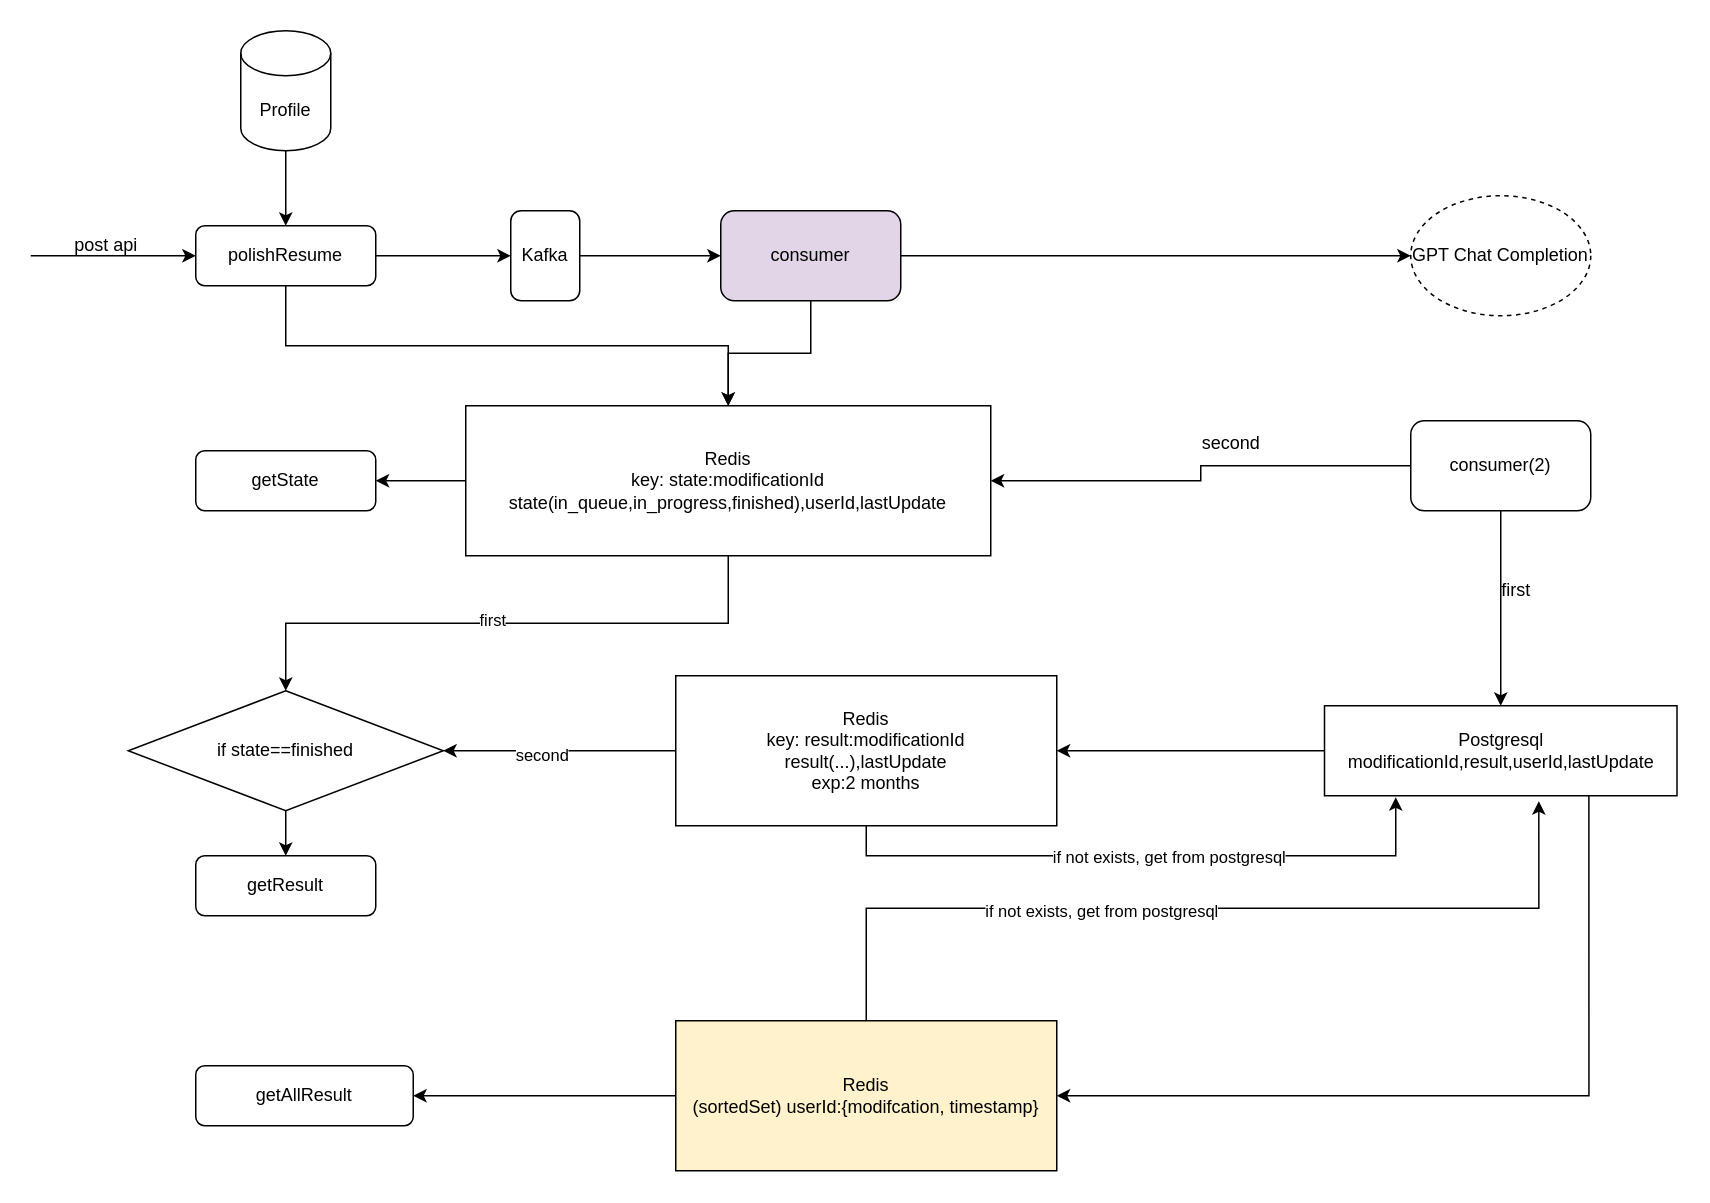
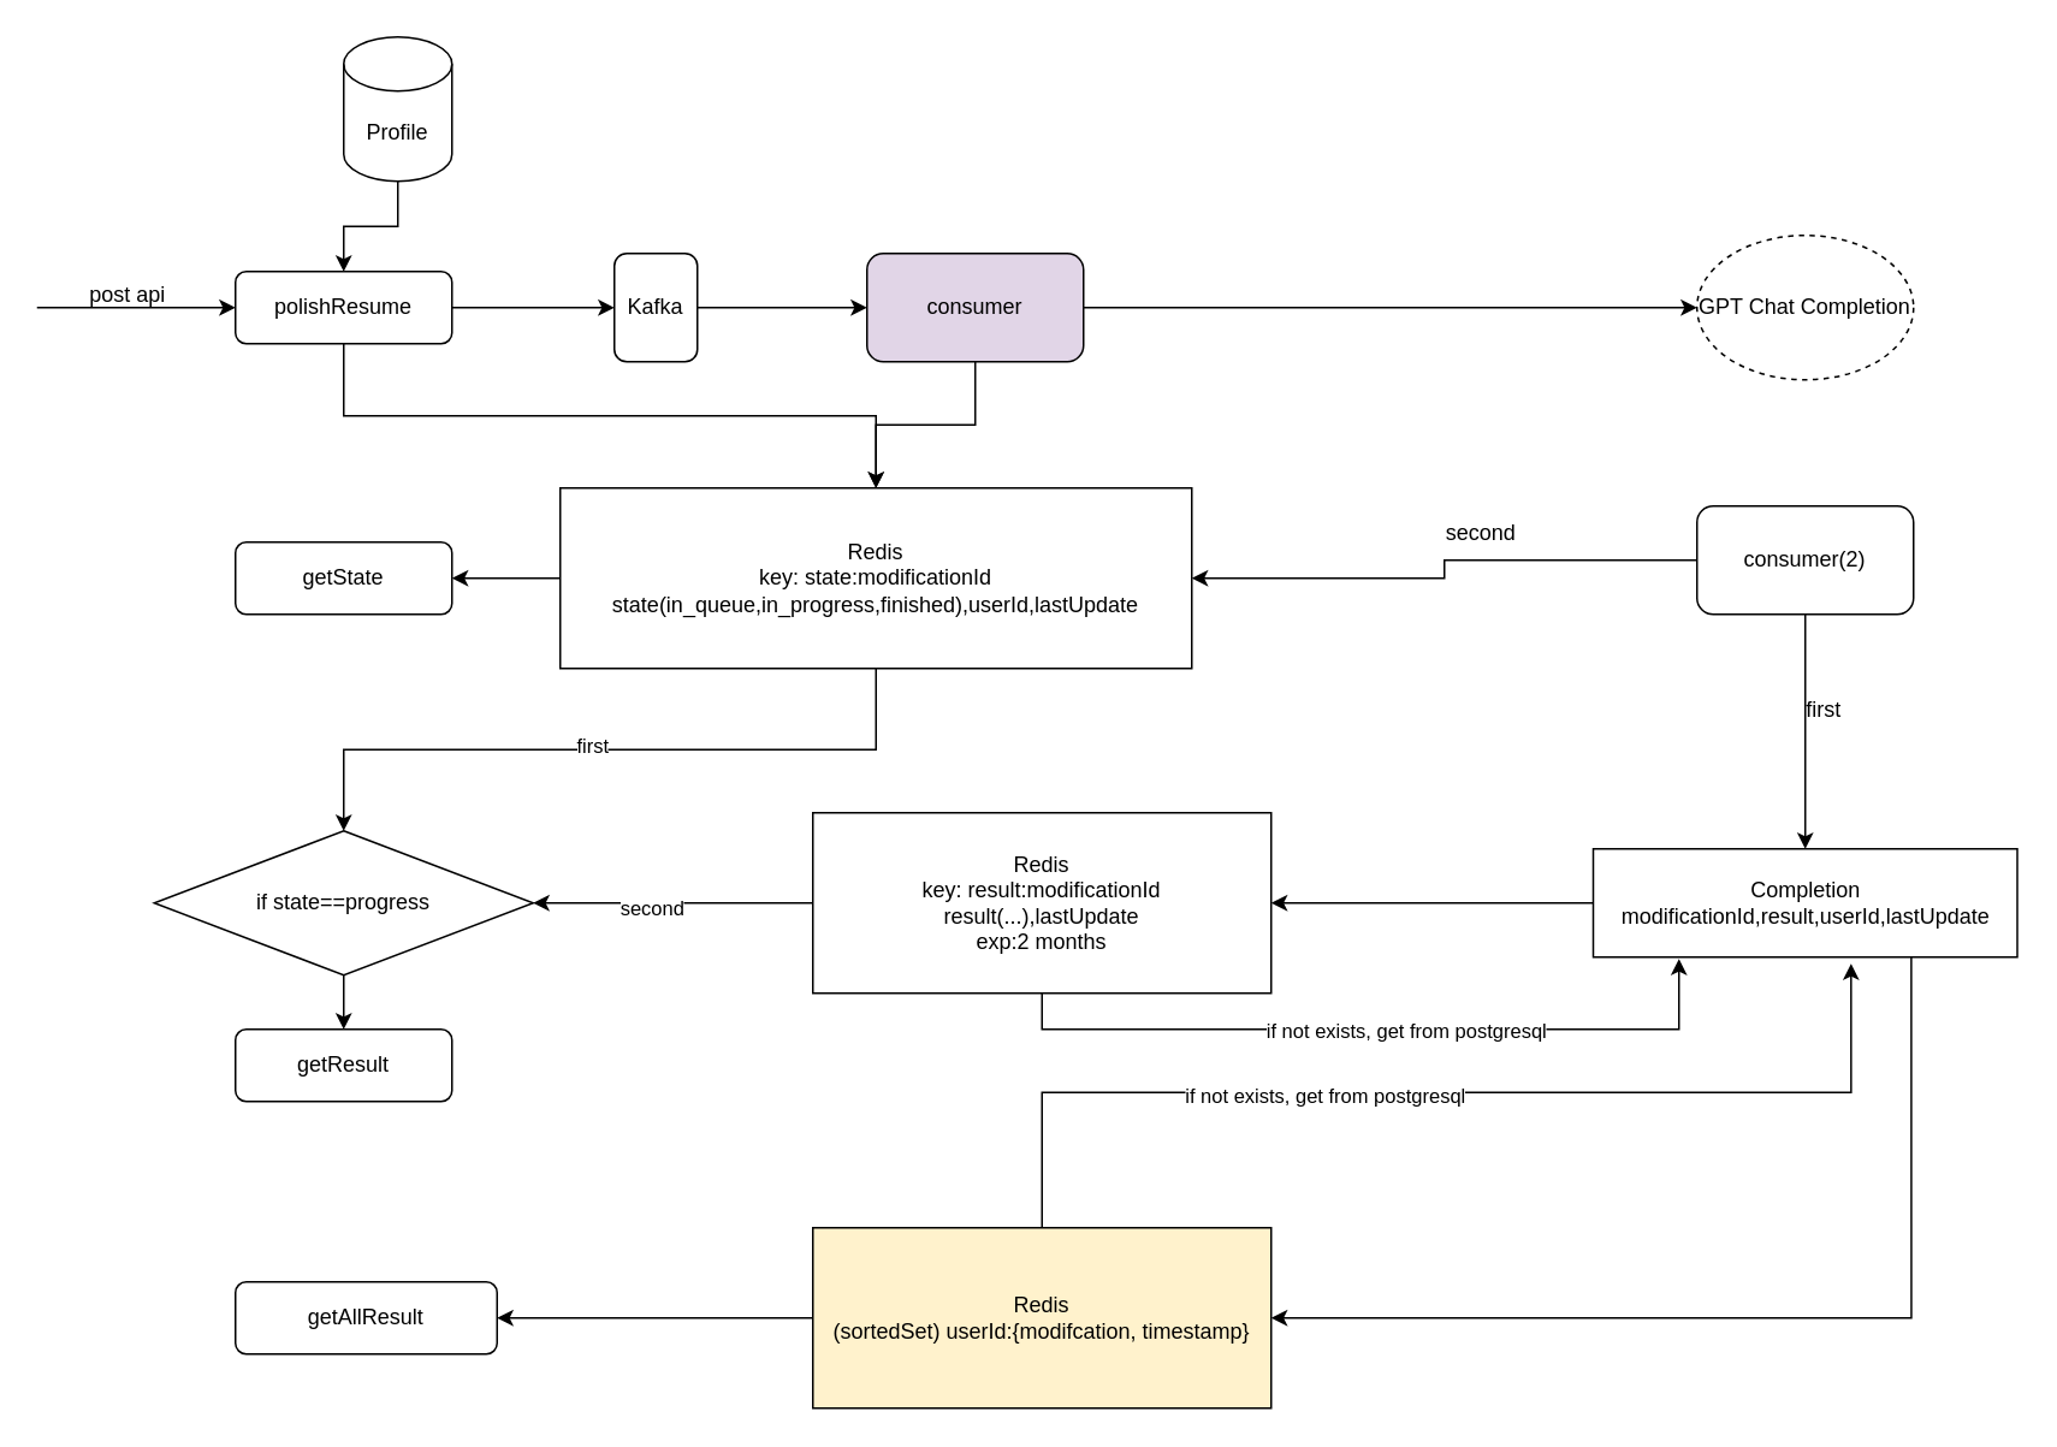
- <mxCell id="16" value="Profile" style="shape=cylinder3;whiteSpace=wrap;html=1;boundedLbl=1;backgroundOutline=1;size=15;" vertex="1" parent="1"><mxGeometry x="160" y="20" width="60" height="80" as="geometry" /></mxCell>
+ <mxCell id="16" value="Profile" style="shape=cylinder3;whiteSpace=wrap;html=1;boundedLbl=1;backgroundOutline=1;size=15;" vertex="1" parent="1"><mxGeometry x="190" y="20" width="60" height="80" as="geometry" /></mxCell>
- <mxCell id="26" value="if state==finished" style="rhombus;whiteSpace=wrap;html=1;" vertex="1" parent="1"><mxGeometry x="85" y="460" width="210" height="80" as="geometry" /></mxCell>
+ <mxCell id="26" value="if state==progress" style="rhombus;whiteSpace=wrap;html=1;" vertex="1" parent="1"><mxGeometry x="85" y="460" width="210" height="80" as="geometry" /></mxCell>
- <mxCell id="18" value="Postgresql&lt;br&gt;modificationId,result,userId,lastUpdate" style="rounded=0;whiteSpace=wrap;html=1;" vertex="1" parent="1"><mxGeometry x="882.5" y="470" width="235" height="60" as="geometry" /></mxCell>
+ <mxCell id="18" value="Completion&lt;br&gt;modificationId,result,userId,lastUpdate" style="rounded=0;whiteSpace=wrap;html=1;" vertex="1" parent="1"><mxGeometry x="882.5" y="470" width="235" height="60" as="geometry" /></mxCell>
